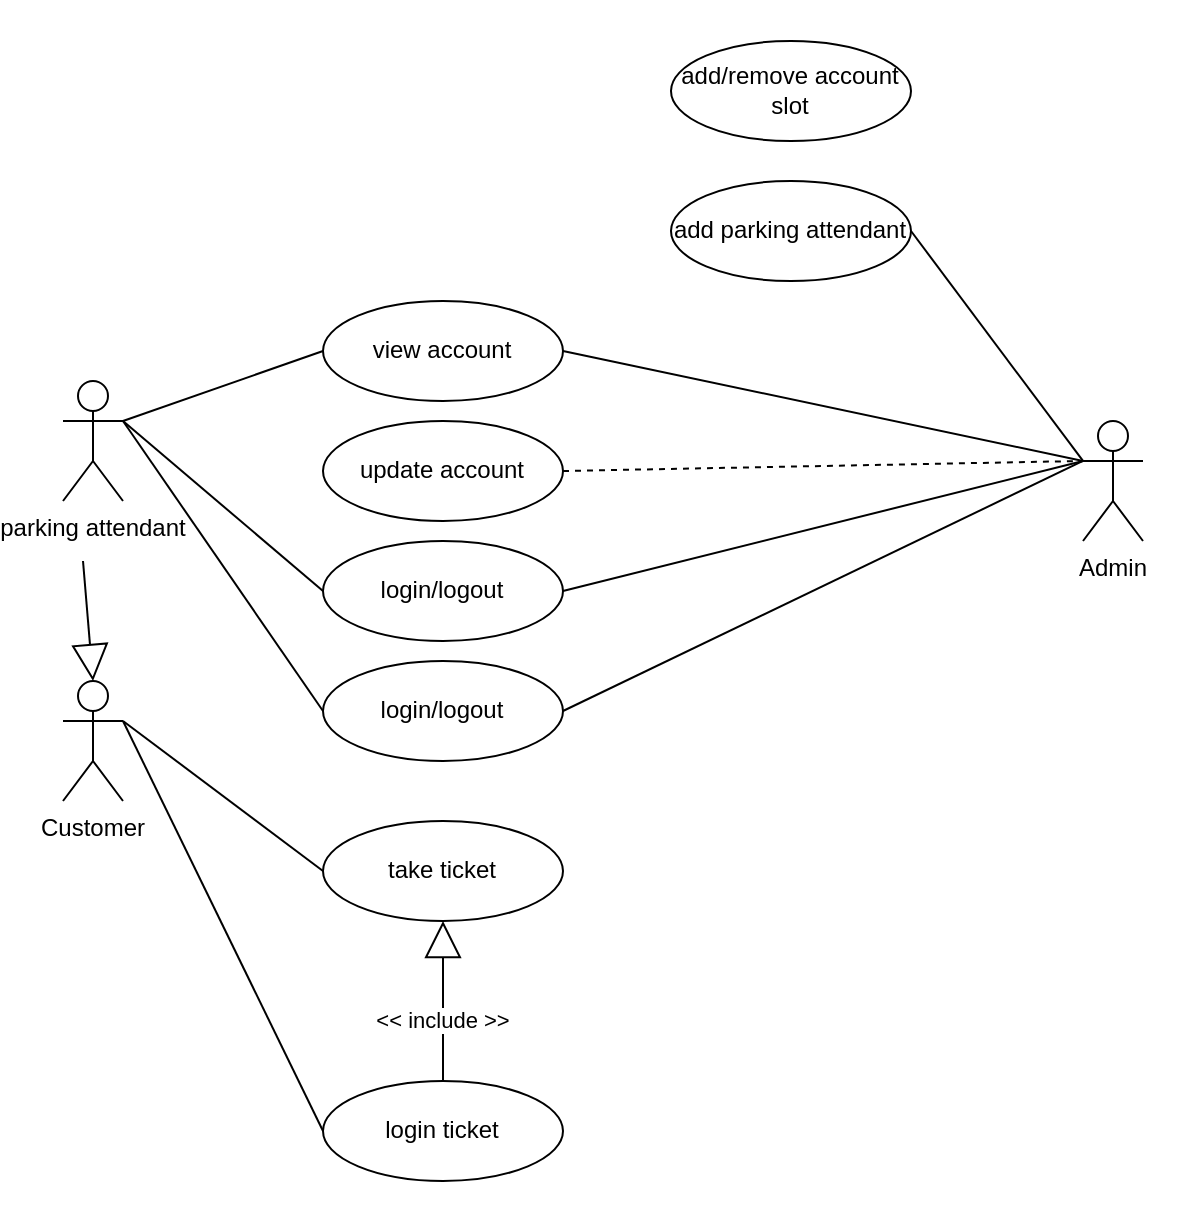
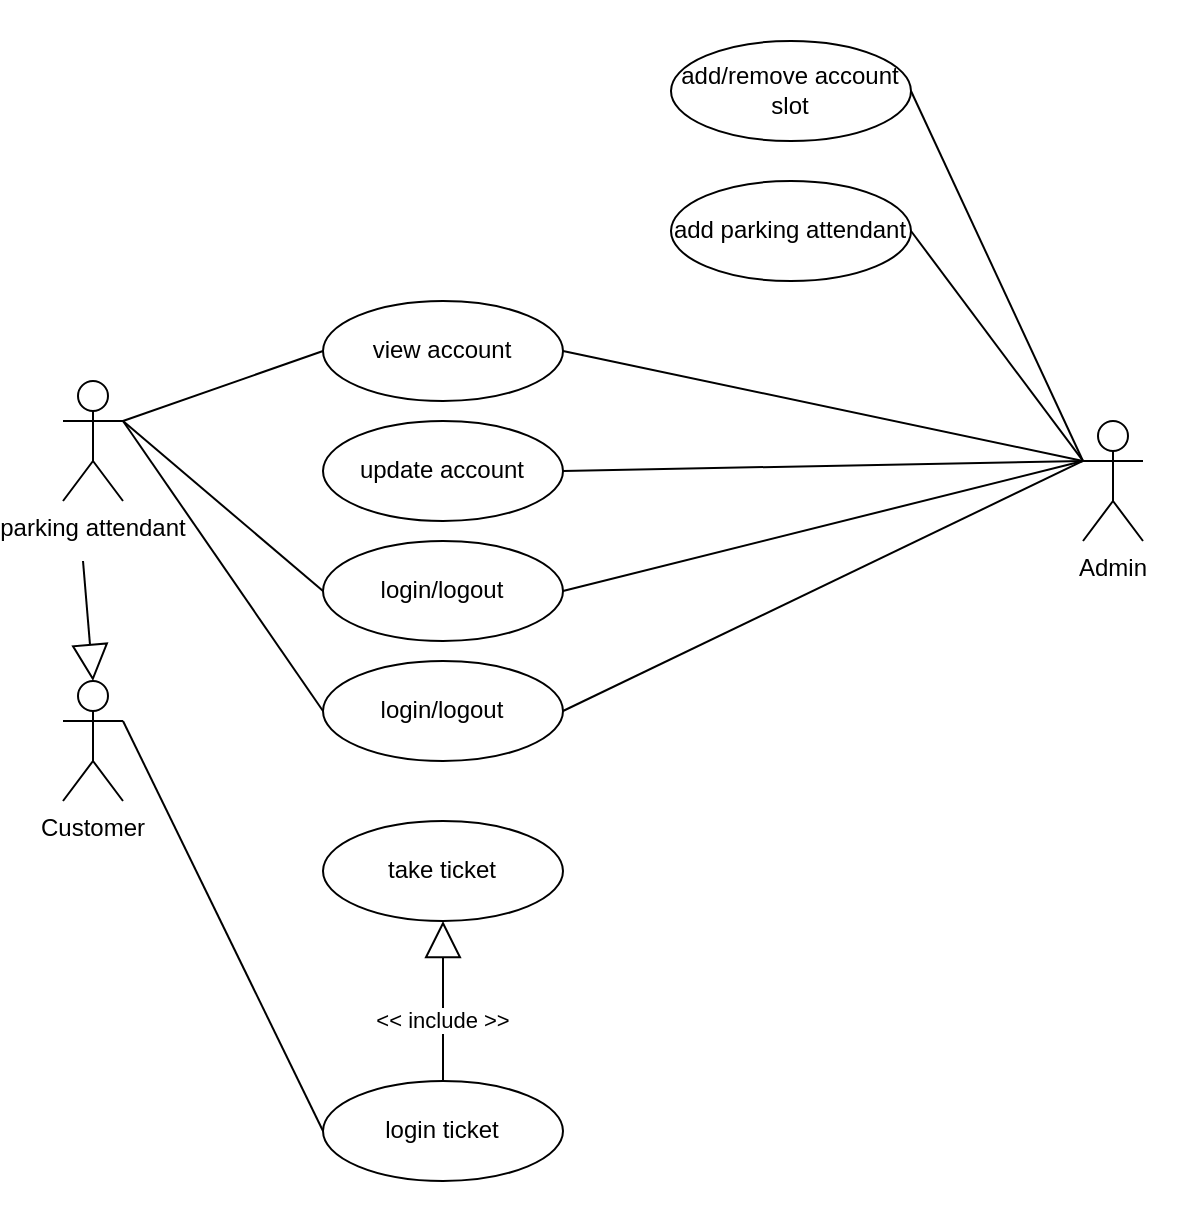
+ <mxCell id="20" value="" style="endArrow=none;html=1;rounded=0;labelBorderColor=none;entryX=0;entryY=0.333;entryDx=0;entryDy=0;entryPerimeter=0;exitX=1;exitY=0.5;exitDx=0;exitDy=0;" edge="1" parent="1" source="13" target="2"><mxGeometry width="50" height="50" relative="1" as="geometry"><mxPoint x="300" y="290" as="sourcePoint" /><mxPoint x="350" y="240" as="targetPoint" /></mxGeometry></mxCell>
- <mxCell id="23" value="" style="endArrow=none;html=1;rounded=0;labelBorderColor=none;entryX=0;entryY=0.333;entryDx=0;entryDy=0;entryPerimeter=0;exitX=1;exitY=0.5;exitDx=0;exitDy=0;dashed=1;" edge="1" parent="1" source="7" target="2"><mxGeometry width="50" height="50" relative="1" as="geometry"><mxPoint x="300" y="290" as="sourcePoint" /><mxPoint x="350" y="240" as="targetPoint" /></mxGeometry></mxCell>
+ <mxCell id="23" value="" style="endArrow=none;html=1;rounded=0;labelBorderColor=none;entryX=0;entryY=0.333;entryDx=0;entryDy=0;entryPerimeter=0;exitX=1;exitY=0.5;exitDx=0;exitDy=0;" edge="1" parent="1" source="7" target="2"><mxGeometry width="50" height="50" relative="1" as="geometry"><mxPoint x="300" y="290" as="sourcePoint" /><mxPoint x="350" y="240" as="targetPoint" /></mxGeometry></mxCell>
- <mxCell id="18" value="" style="endArrow=none;html=1;rounded=0;labelBorderColor=none;entryX=0;entryY=0.5;entryDx=0;entryDy=0;exitX=1;exitY=0.333;exitDx=0;exitDy=0;exitPerimeter=0;" edge="1" parent="1" source="3" target="9"><mxGeometry width="50" height="50" relative="1" as="geometry"><mxPoint x="80" y="470" as="sourcePoint" /><mxPoint x="130" y="420" as="targetPoint" /></mxGeometry></mxCell>
